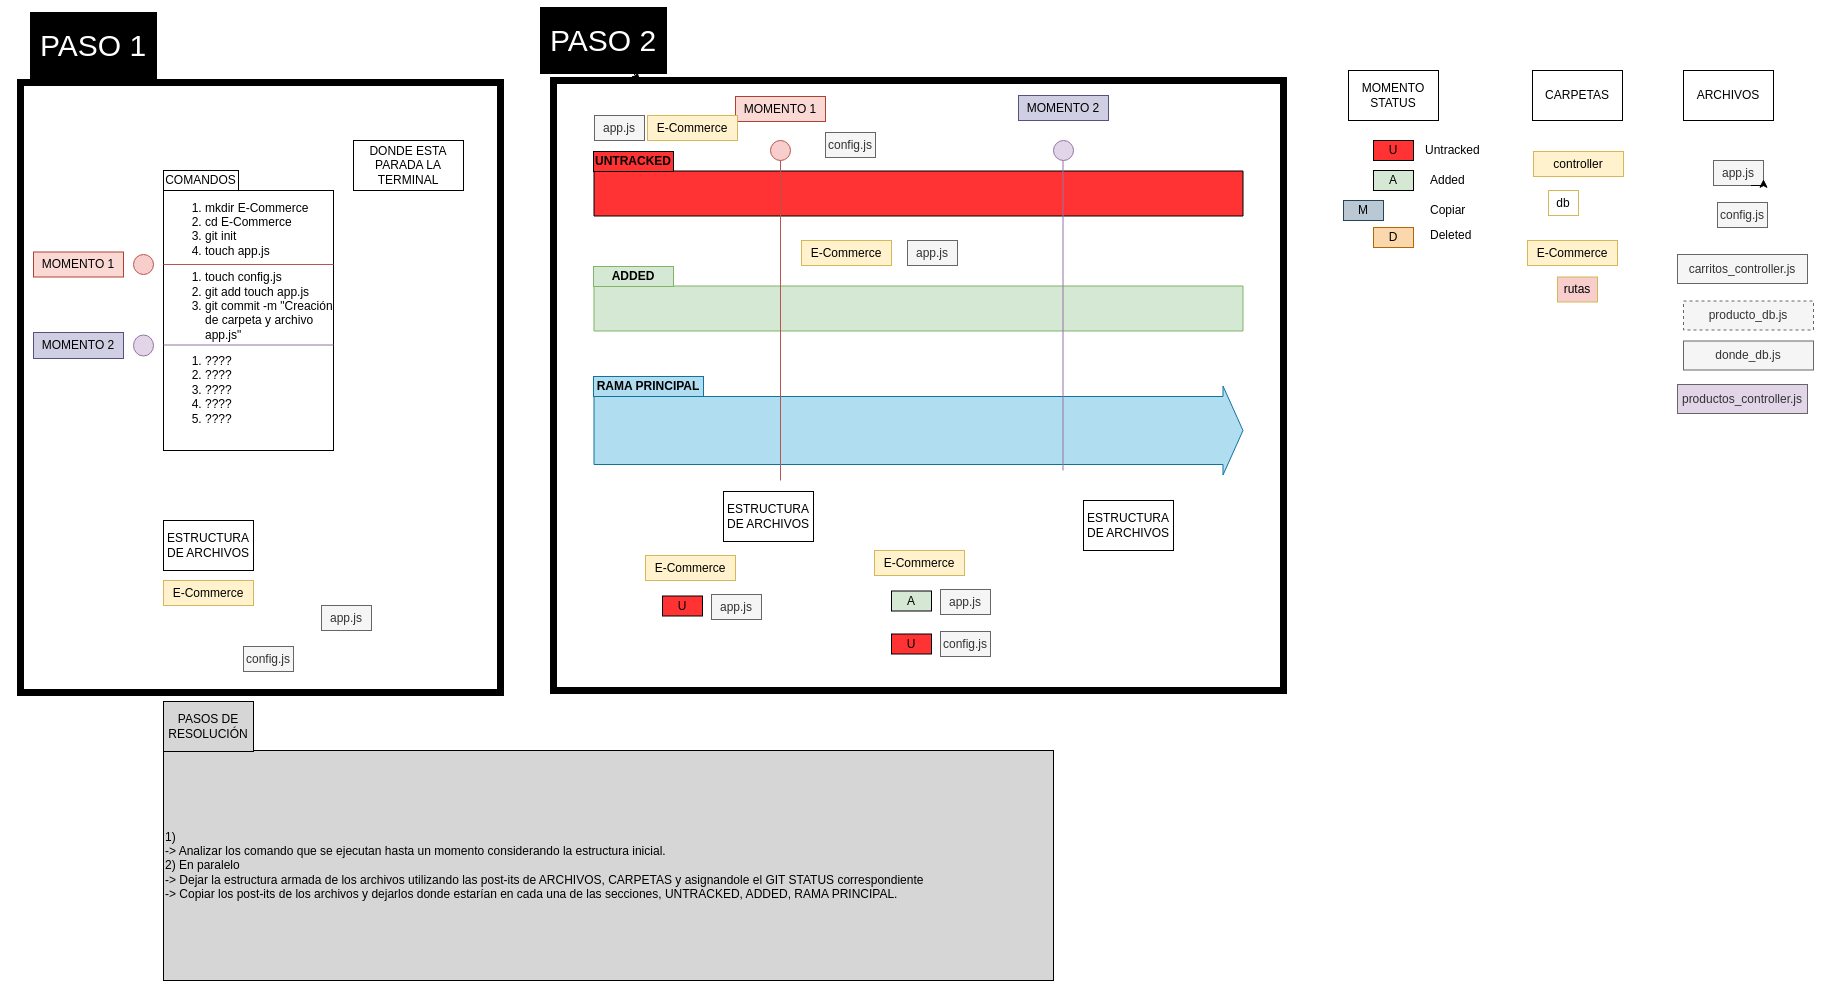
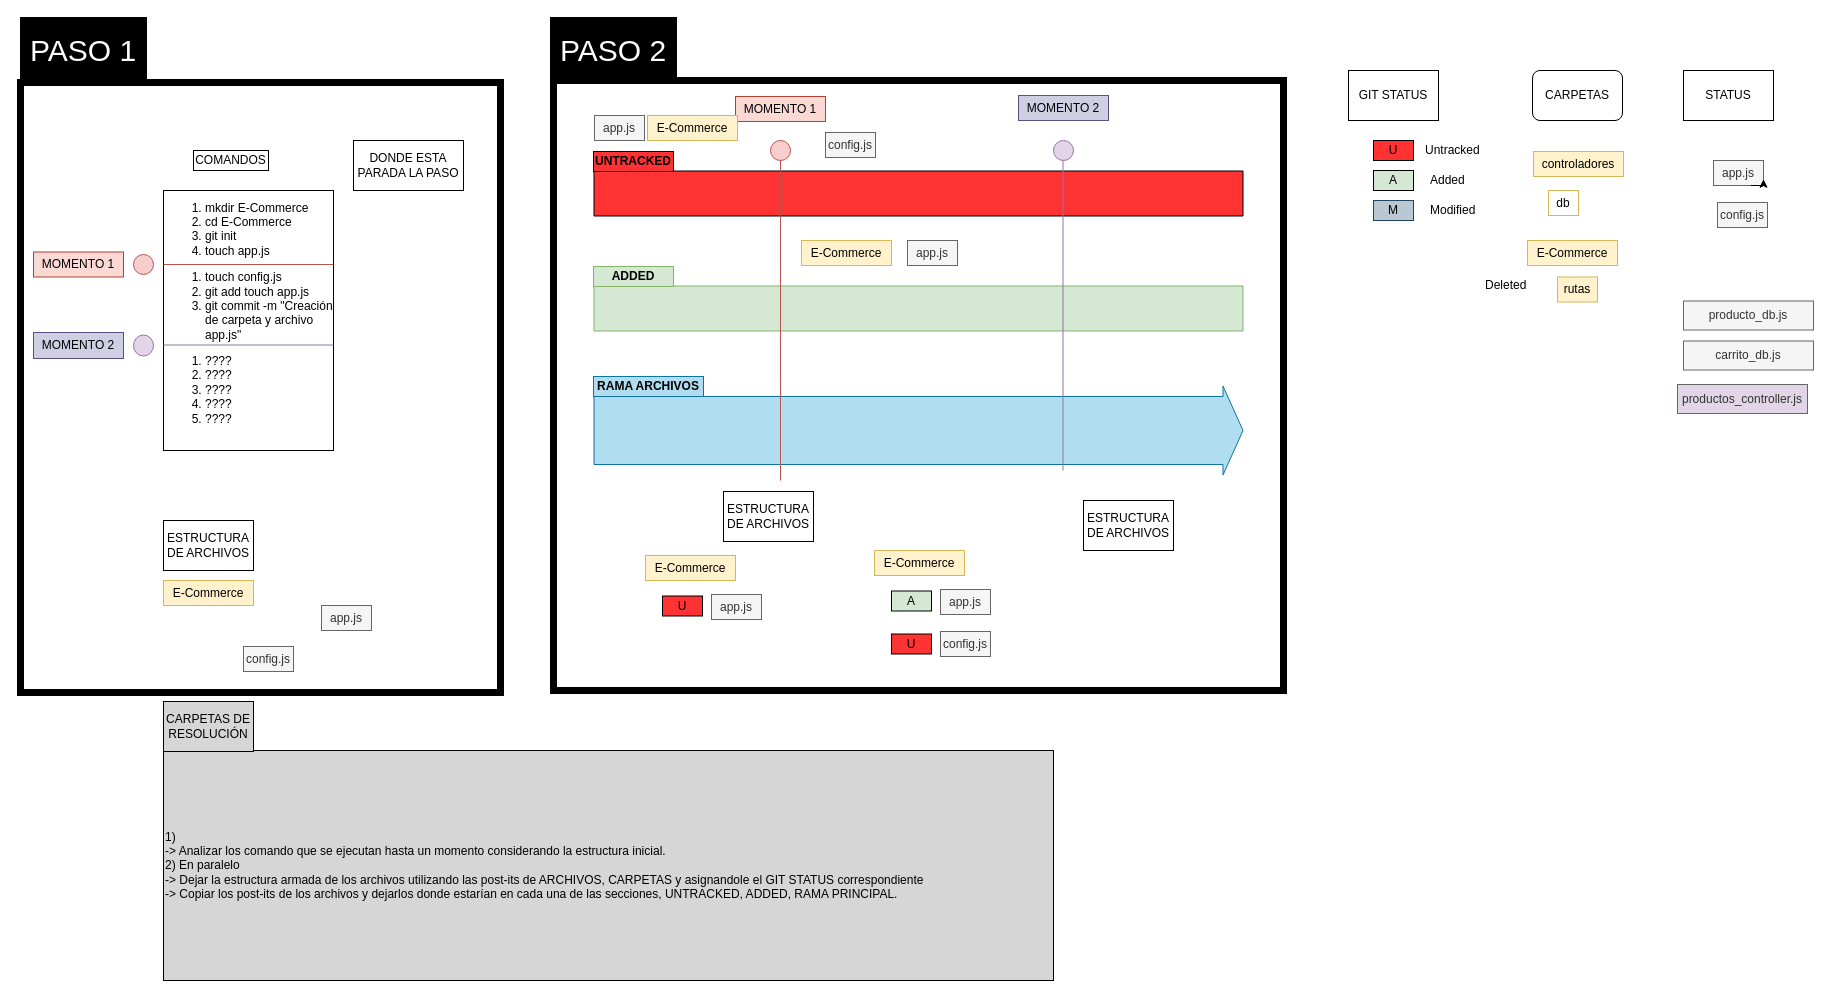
- <mxCell id="54" value="&lt;span style=&quot;font-size: 30px&quot;&gt;PASO 2&lt;/span&gt;" style="rounded=0;whiteSpace=wrap;html=1;strokeWidth=7;fontColor=#FFFFFF;align=center;fillColor=#000000;" parent="1" vertex="1"><mxGeometry x="543" y="10" width="120" height="60" as="geometry" /></mxCell>
+ <mxCell id="54" value="&lt;span style=&quot;font-size: 30px&quot;&gt;PASO 2&lt;/span&gt;" style="rounded=0;whiteSpace=wrap;html=1;strokeWidth=7;fontColor=#FFFFFF;align=center;fillColor=#000000;" parent="1" vertex="1"><mxGeometry x="553" y="20" width="120" height="60" as="geometry" /></mxCell>
- <mxCell id="52" value="&lt;span style=&quot;font-size: 30px&quot;&gt;PASO 1&lt;/span&gt;" style="rounded=0;whiteSpace=wrap;html=1;strokeWidth=7;fontColor=#FFFFFF;align=center;fillColor=#000000;" parent="1" vertex="1"><mxGeometry x="33" y="15" width="120" height="60" as="geometry" /></mxCell>
+ <mxCell id="52" value="&lt;span style=&quot;font-size: 30px&quot;&gt;PASO 1&lt;/span&gt;" style="rounded=0;whiteSpace=wrap;html=1;strokeWidth=7;fontColor=#FFFFFF;align=center;fillColor=#000000;" parent="1" vertex="1"><mxGeometry x="23" y="20" width="120" height="60" as="geometry" /></mxCell>
- <mxCell id="24" value="MOMENTO STATUS" style="rounded=0;whiteSpace=wrap;html=1;" parent="1" vertex="1"><mxGeometry x="1348" y="70" width="90" height="50" as="geometry" /></mxCell>
+ <mxCell id="24" value="GIT STATUS" style="rounded=0;whiteSpace=wrap;html=1;" parent="1" vertex="1"><mxGeometry x="1348" y="70" width="90" height="50" as="geometry" /></mxCell>
- <mxCell id="36" value="CARPETAS" style="rounded=0;whiteSpace=wrap;html=1;" parent="1" vertex="1"><mxGeometry x="1532" y="70" width="90" height="50" as="geometry" /></mxCell>
+ <mxCell id="36" value="CARPETAS" style="whiteSpace=wrap;html=1;rounded=1;" parent="1" vertex="1"><mxGeometry x="1532" y="70" width="90" height="50" as="geometry" /></mxCell>
- <mxCell id="25" value="ARCHIVOS" style="rounded=0;whiteSpace=wrap;html=1;" parent="1" vertex="1"><mxGeometry x="1683" y="70" width="90" height="50" as="geometry" /></mxCell>
+ <mxCell id="25" value="STATUS" style="rounded=0;whiteSpace=wrap;html=1;" parent="1" vertex="1"><mxGeometry x="1683" y="70" width="90" height="50" as="geometry" /></mxCell>
- <mxCell id="27" value="controller" style="rounded=0;whiteSpace=wrap;html=1;fillColor=#fff2cc;strokeColor=#d6b656;" parent="1" vertex="1"><mxGeometry x="1533" y="151" width="90" height="25" as="geometry" /></mxCell>
+ <mxCell id="27" value="controladores" style="rounded=0;whiteSpace=wrap;html=1;fillColor=#fff2cc;strokeColor=#d6b656;" parent="1" vertex="1"><mxGeometry x="1533" y="151" width="90" height="25" as="geometry" /></mxCell>
- <mxCell id="37" value="DONDE ESTA PARADA LA TERMINAL" style="rounded=0;whiteSpace=wrap;html=1;" parent="1" vertex="1"><mxGeometry x="353" y="140" width="110" height="50" as="geometry" /></mxCell>
+ <mxCell id="37" value="DONDE ESTA PARADA LA PASO" style="rounded=0;whiteSpace=wrap;html=1;" parent="1" vertex="1"><mxGeometry x="353" y="140" width="110" height="50" as="geometry" /></mxCell>
- <mxCell id="8" value="COMANDOS" style="rounded=0;whiteSpace=wrap;html=1;" parent="1" vertex="1"><mxGeometry x="163" y="170" width="75" height="20" as="geometry" /></mxCell>
+ <mxCell id="8" value="COMANDOS" style="rounded=0;whiteSpace=wrap;html=1;" parent="1" vertex="1"><mxGeometry x="193" y="150" width="75" height="20" as="geometry" /></mxCell>
- <mxCell id="21" value="M" style="rounded=0;whiteSpace=wrap;html=1;fillColor=#bac8d3;strokeColor=#23445d;" parent="1" vertex="1"><mxGeometry x="1343" y="200" width="40" height="20" as="geometry" /></mxCell>
+ <mxCell id="21" value="M" style="rounded=0;whiteSpace=wrap;html=1;fillColor=#bac8d3;strokeColor=#23445d;" parent="1" vertex="1"><mxGeometry x="1373" y="200" width="40" height="20" as="geometry" /></mxCell>
- <mxCell id="47" value="Copiar" style="text;html=1;align=left;verticalAlign=middle;resizable=0;points=[];autosize=1;" parent="1" vertex="1"><mxGeometry x="1428" y="200" width="60" height="20" as="geometry" /></mxCell>
+ <mxCell id="47" value="Modified" style="text;html=1;align=left;verticalAlign=middle;resizable=0;points=[];autosize=1;" parent="1" vertex="1"><mxGeometry x="1428" y="200" width="60" height="20" as="geometry" /></mxCell>
- <mxCell id="48" value="Deleted" style="text;html=1;align=left;verticalAlign=middle;resizable=0;points=[];autosize=1;" parent="1" vertex="1"><mxGeometry x="1428" y="225" width="60" height="20" as="geometry" /></mxCell>
+ <mxCell id="48" value="Deleted" style="text;html=1;align=left;verticalAlign=middle;resizable=0;points=[];autosize=1;" parent="1" vertex="1"><mxGeometry x="1483" y="275" width="60" height="20" as="geometry" /></mxCell>
- <mxCell id="44" value="D" style="rounded=0;whiteSpace=wrap;html=1;fillColor=#fad7ac;strokeColor=#b46504;" parent="1" vertex="1"><mxGeometry x="1373" y="227" width="40" height="20" as="geometry" /></mxCell>
- <mxCell id="32" value="carritos_controller.js" style="rounded=0;whiteSpace=wrap;html=1;fillColor=#f5f5f5;strokeColor=#666666;fontColor=#333333;" parent="1" vertex="1"><mxGeometry x="1677" y="254" width="130" height="29" as="geometry" /></mxCell>
- <mxCell id="28" value="rutas" style="rounded=0;whiteSpace=wrap;html=1;fillColor=#f8cecc;strokeColor=#d6b656;" parent="1" vertex="1"><mxGeometry x="1557" y="276.5" width="40" height="25" as="geometry" /></mxCell>
+ <mxCell id="28" value="rutas" style="rounded=0;whiteSpace=wrap;html=1;fillColor=#fff2cc;strokeColor=#d6b656;" parent="1" vertex="1"><mxGeometry x="1557" y="276.5" width="40" height="25" as="geometry" /></mxCell>
- <mxCell id="33" value="producto_db.js" style="rounded=0;whiteSpace=wrap;html=1;fillColor=#f5f5f5;strokeColor=#666666;fontColor=#333333;dashed=1;" parent="1" vertex="1"><mxGeometry x="1683" y="300.5" width="130" height="29" as="geometry" /></mxCell>
+ <mxCell id="33" value="producto_db.js" style="rounded=0;whiteSpace=wrap;html=1;fillColor=#f5f5f5;strokeColor=#666666;fontColor=#333333;" parent="1" vertex="1"><mxGeometry x="1683" y="300.5" width="130" height="29" as="geometry" /></mxCell>
- <mxCell id="34" value="donde_db.js" style="rounded=0;whiteSpace=wrap;html=1;fillColor=#f5f5f5;strokeColor=#666666;fontColor=#333333;" parent="1" vertex="1"><mxGeometry x="1683" y="340.5" width="130" height="29" as="geometry" /></mxCell>
+ <mxCell id="34" value="carrito_db.js" style="rounded=0;whiteSpace=wrap;html=1;fillColor=#f5f5f5;strokeColor=#666666;fontColor=#333333;" parent="1" vertex="1"><mxGeometry x="1683" y="340.5" width="130" height="29" as="geometry" /></mxCell>
- <mxCell id="15" value="RAMA PRINCIPAL" style="rounded=0;whiteSpace=wrap;html=1;fillColor=#b1ddf0;strokeColor=#10739e;fontStyle=1" parent="1" vertex="1"><mxGeometry x="593" y="376" width="110" height="20" as="geometry" /></mxCell>
+ <mxCell id="15" value="RAMA ARCHIVOS" style="rounded=0;whiteSpace=wrap;html=1;fillColor=#b1ddf0;strokeColor=#10739e;fontStyle=1" parent="1" vertex="1"><mxGeometry x="593" y="376" width="110" height="20" as="geometry" /></mxCell>
- <mxCell id="50" value="PASOS DE RESOLUCIÓN" style="rounded=0;whiteSpace=wrap;html=1;fillColor=#D6D6D6;" parent="1" vertex="1"><mxGeometry x="163" y="701" width="90" height="50" as="geometry" /></mxCell>
+ <mxCell id="50" value="CARPETAS DE RESOLUCIÓN" style="rounded=0;whiteSpace=wrap;html=1;fillColor=#D6D6D6;" parent="1" vertex="1"><mxGeometry x="163" y="701" width="90" height="50" as="geometry" /></mxCell>
